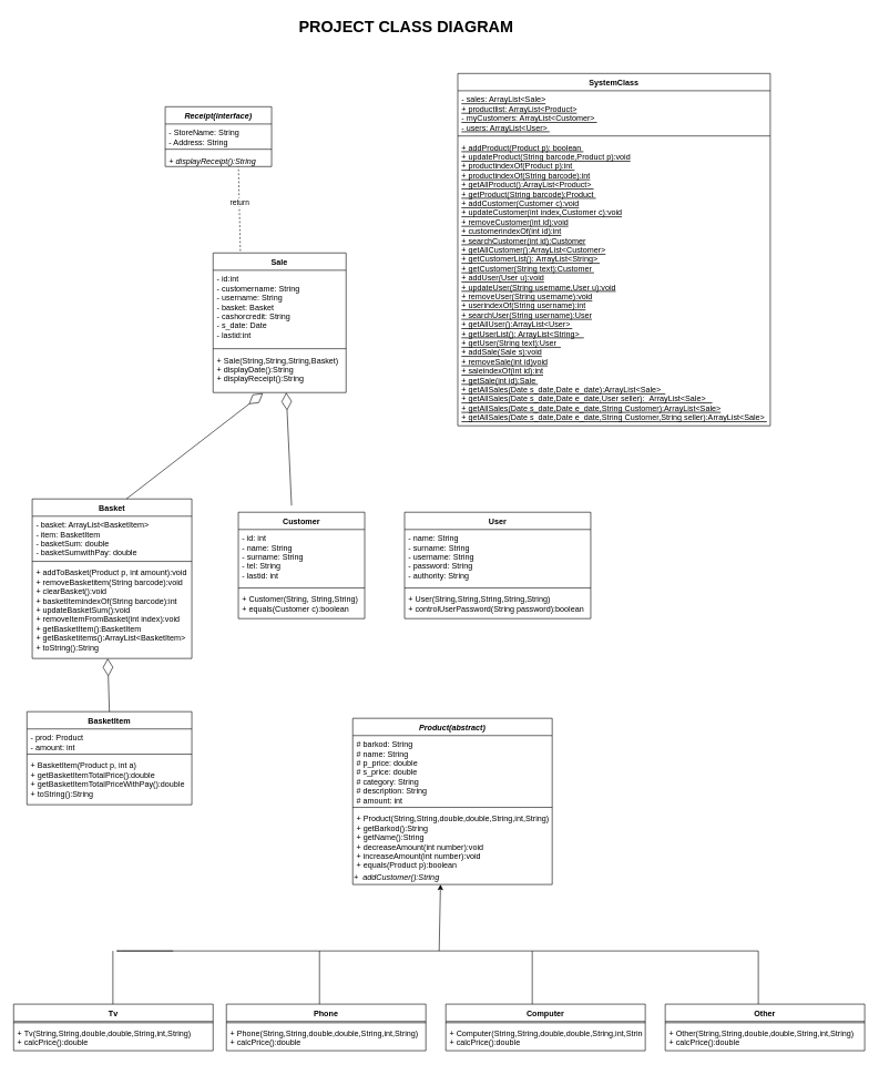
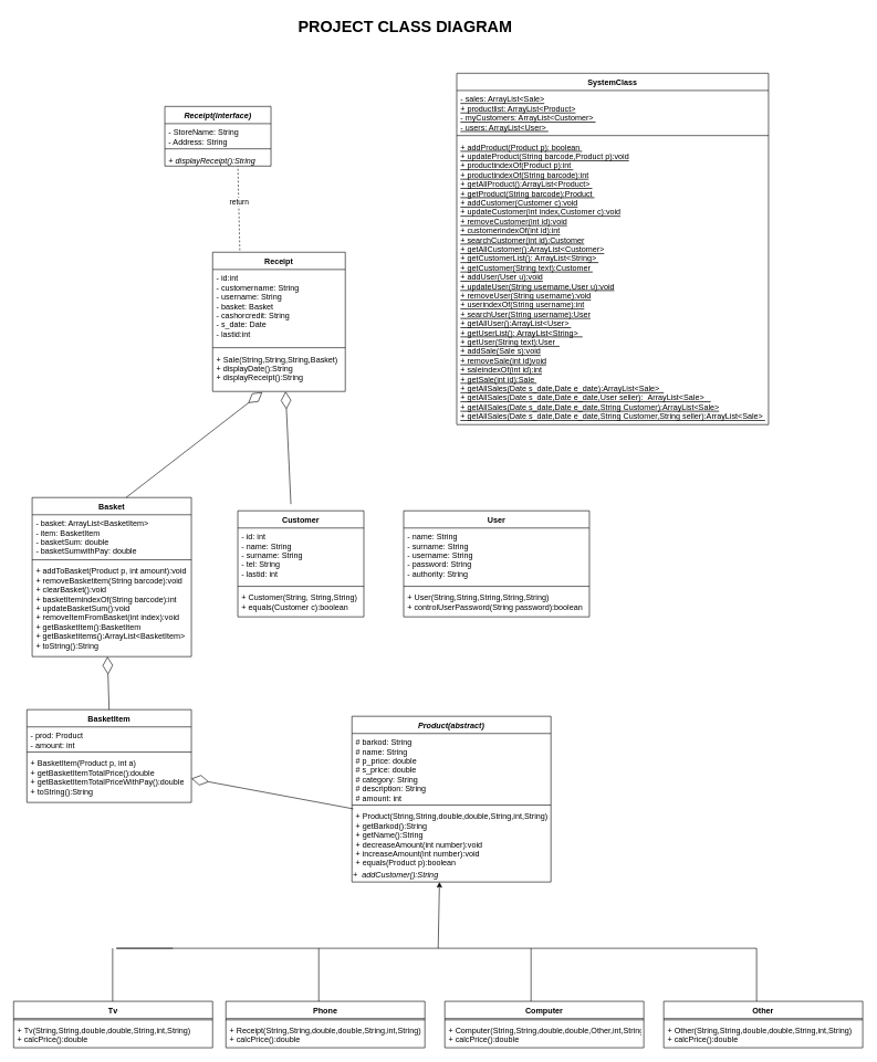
- <mxCell id="43" value="Sale" style="swimlane;fontStyle=1;align=center;verticalAlign=top;childLayout=stackLayout;horizontal=1;startSize=26;horizontalStack=0;resizeParent=1;resizeParentMax=0;resizeLast=0;collapsible=1;marginBottom=0;" vertex="1" parent="1"><mxGeometry x="320" y="380" width="200" height="210" as="geometry" /></mxCell>
+ <mxCell id="43" value="Receipt" style="swimlane;fontStyle=1;align=center;verticalAlign=top;childLayout=stackLayout;horizontal=1;startSize=26;horizontalStack=0;resizeParent=1;resizeParentMax=0;resizeLast=0;collapsible=1;marginBottom=0;" vertex="1" parent="1"><mxGeometry x="320" y="380" width="200" height="210" as="geometry" /></mxCell>
+ <mxCell id="33" value="" style="endArrow=diamondThin;endFill=0;endSize=24;html=1;entryX=1;entryY=0.5;entryDx=0;entryDy=0;exitX=0.007;exitY=0.018;exitDx=0;exitDy=0;exitPerimeter=0;" edge="1" parent="1" source="5" target="32"><mxGeometry width="160" relative="1" as="geometry"><mxPoint x="398" y="1320" as="sourcePoint" /><mxPoint x="488" y="1190" as="targetPoint" /></mxGeometry></mxCell>
- <mxCell id="12" value="+ Phone(String,String,double,double,String,int,String)&#10;+ calcPrice():double&#10;" style="text;strokeColor=none;fillColor=none;align=left;verticalAlign=top;spacingLeft=4;spacingRight=4;overflow=hidden;rotatable=0;points=[[0,0.5],[1,0.5]];portConstraint=eastwest;" vertex="1" parent="10"><mxGeometry y="30" width="300" height="40" as="geometry" /></mxCell>
+ <mxCell id="12" value="+ Receipt(String,String,double,double,String,int,String)&#10;+ calcPrice():double&#10;" style="text;strokeColor=none;fillColor=none;align=left;verticalAlign=top;spacingLeft=4;spacingRight=4;overflow=hidden;rotatable=0;points=[[0,0.5],[1,0.5]];portConstraint=eastwest;" vertex="1" parent="10"><mxGeometry y="30" width="300" height="40" as="geometry" /></mxCell>
- <mxCell id="15" value="+ Computer(String,String,double,double,String,int,String)&#10;+ calcPrice():double&#10;" style="text;strokeColor=none;fillColor=none;align=left;verticalAlign=top;spacingLeft=4;spacingRight=4;overflow=hidden;rotatable=0;points=[[0,0.5],[1,0.5]];portConstraint=eastwest;" vertex="1" parent="13"><mxGeometry y="30" width="300" height="40" as="geometry" /></mxCell>
+ <mxCell id="15" value="+ Computer(String,String,double,double,Other,int,String)&#10;+ calcPrice():double&#10;" style="text;strokeColor=none;fillColor=none;align=left;verticalAlign=top;spacingLeft=4;spacingRight=4;overflow=hidden;rotatable=0;points=[[0,0.5],[1,0.5]];portConstraint=eastwest;" vertex="1" parent="13"><mxGeometry y="30" width="300" height="40" as="geometry" /></mxCell>
